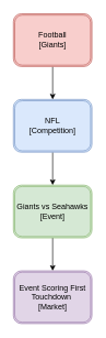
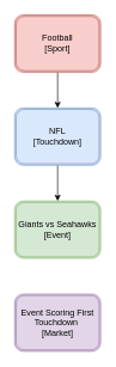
- <mxCell id="3" value="Football&lt;br&gt;[Giants]" style="shape=ext;double=1;rounded=1;whiteSpace=wrap;html=1;fillColor=#f8cecc;strokeColor=#b85450;" parent="1" vertex="1"><mxGeometry x="20" y="20" width="120" height="80" as="geometry" /></mxCell>
+ <mxCell id="3" value="Football&lt;br&gt;[Sport]" style="shape=ext;double=1;rounded=1;whiteSpace=wrap;html=1;fillColor=#f8cecc;strokeColor=#b85450;" parent="1" vertex="1"><mxGeometry x="20" y="20" width="120" height="80" as="geometry" /></mxCell>
- <mxCell id="5" value="NFL&lt;br&gt;[Competition]" style="shape=ext;double=1;rounded=1;whiteSpace=wrap;html=1;fillColor=#dae8fc;strokeColor=#6c8ebf;" parent="1" vertex="1"><mxGeometry x="20" y="150" width="120" height="80" as="geometry" /></mxCell>
+ <mxCell id="5" value="NFL&lt;br&gt;[Touchdown]" style="shape=ext;double=1;rounded=1;whiteSpace=wrap;html=1;fillColor=#dae8fc;strokeColor=#6c8ebf;" parent="1" vertex="1"><mxGeometry x="20" y="150" width="120" height="80" as="geometry" /></mxCell>
- <mxCell id="6" style="edgeStyle=orthogonalEdgeStyle;rounded=0;orthogonalLoop=1;jettySize=auto;html=1;exitX=0.5;exitY=1;exitDx=0;exitDy=0;entryX=0.5;entryY=0;entryDx=0;entryDy=0;" parent="1" source="7" target="8" edge="1"><mxGeometry relative="1" as="geometry" /></mxCell>
